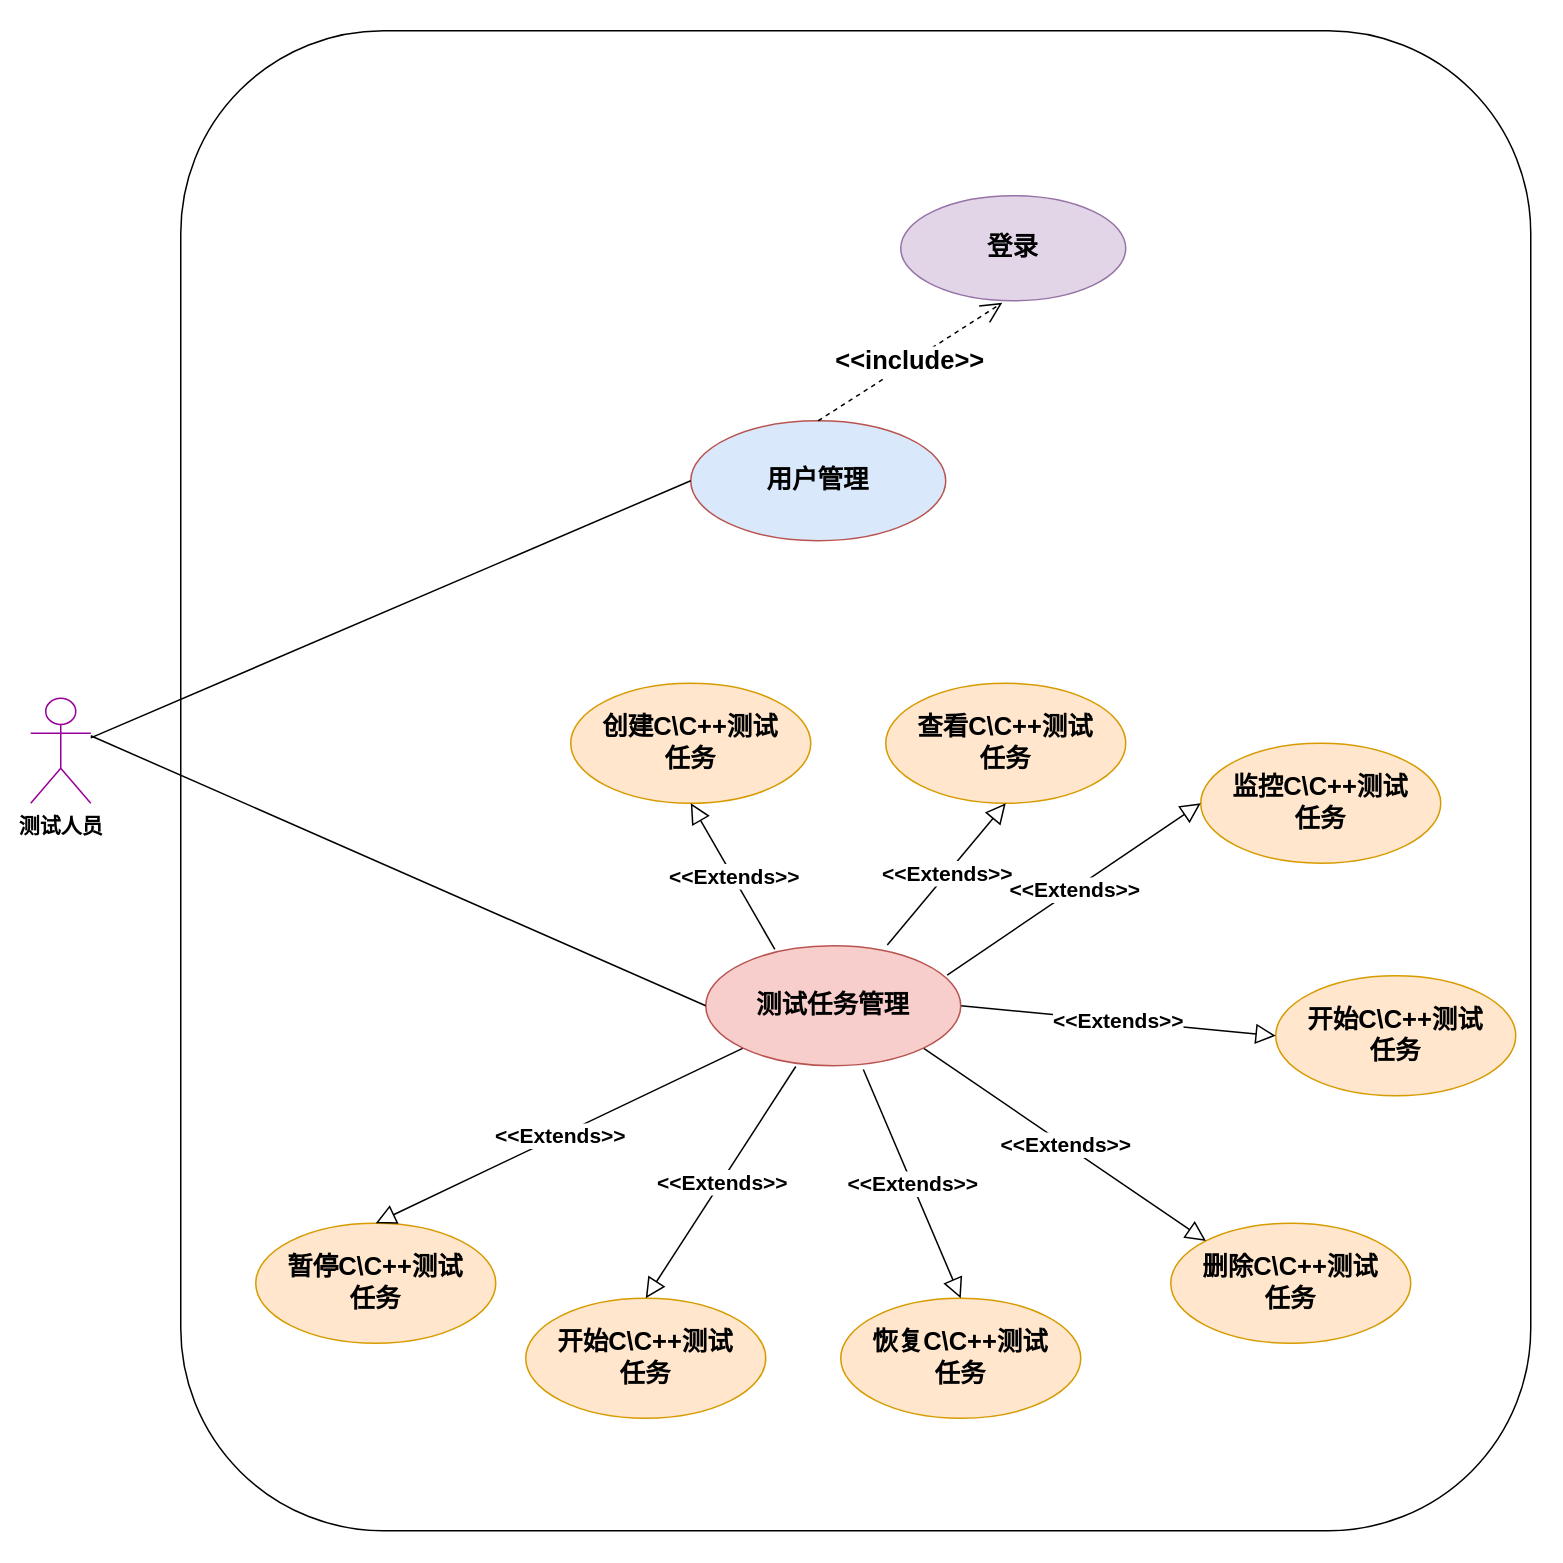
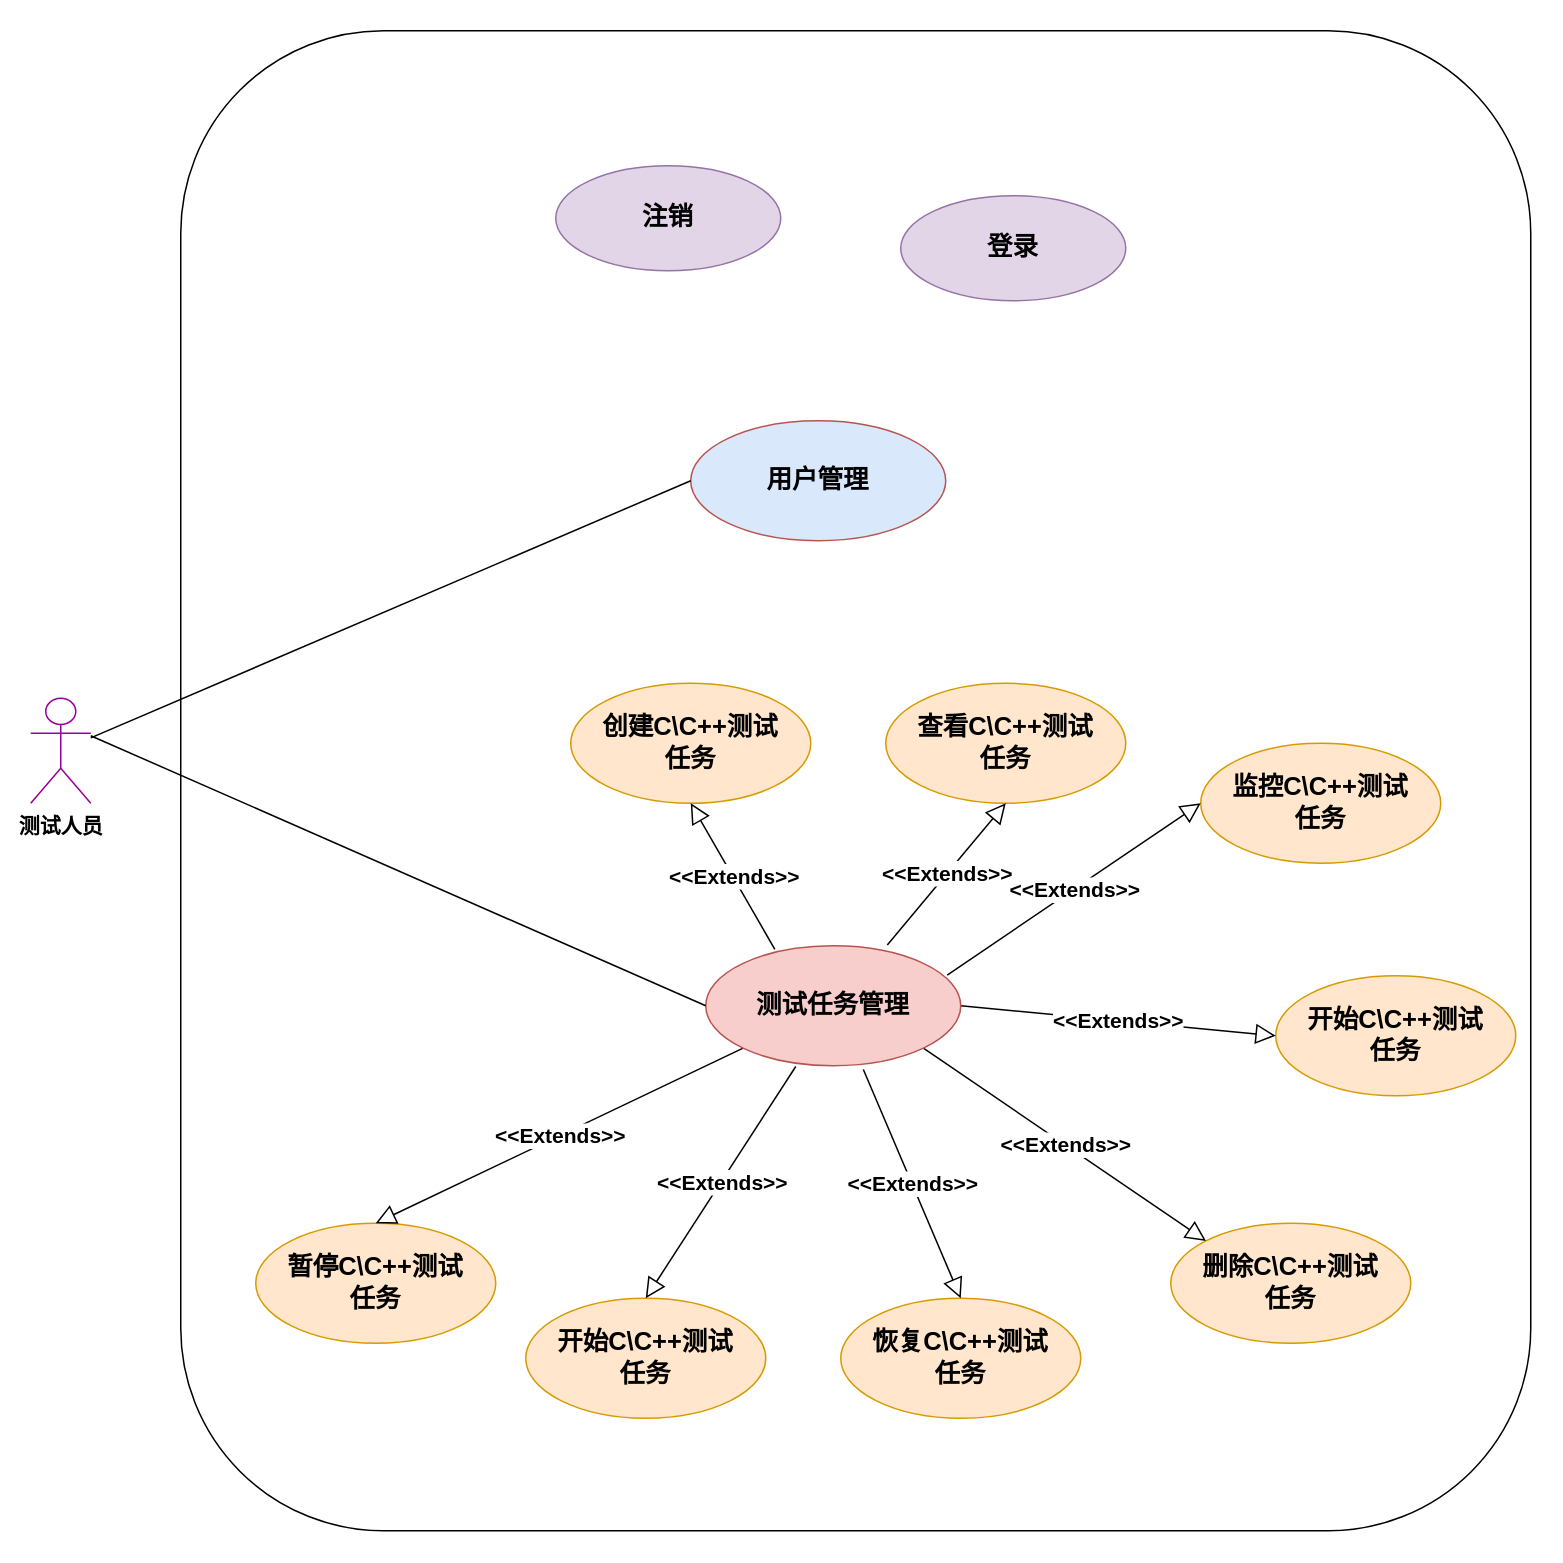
+ <mxCell id="11" value="&lt;font style=&quot;font-size: 17px;&quot;&gt;&lt;b&gt;注销&lt;/b&gt;&lt;/font&gt;" style="ellipse;whiteSpace=wrap;html=1;fillColor=#e1d5e7;strokeColor=#9673a6;" vertex="1" parent="1"><mxGeometry x="370" y="110" width="150" height="70" as="geometry" /></mxCell>
- <mxCell id="6" value="&lt;b&gt;&amp;lt;&amp;lt;include&amp;gt;&amp;gt;&lt;/b&gt;" style="endArrow=open;endSize=12;dashed=1;html=1;rounded=0;fontSize=17;entryX=0.451;entryY=1.02;entryDx=0;entryDy=0;entryPerimeter=0;exitX=0.5;exitY=0;exitDx=0;exitDy=0;" parent="1" source="5" target="4" edge="1"><mxGeometry width="160" relative="1" as="geometry"><mxPoint x="390" y="360" as="sourcePoint" /><mxPoint x="550" y="360" as="targetPoint" /></mxGeometry></mxCell>
